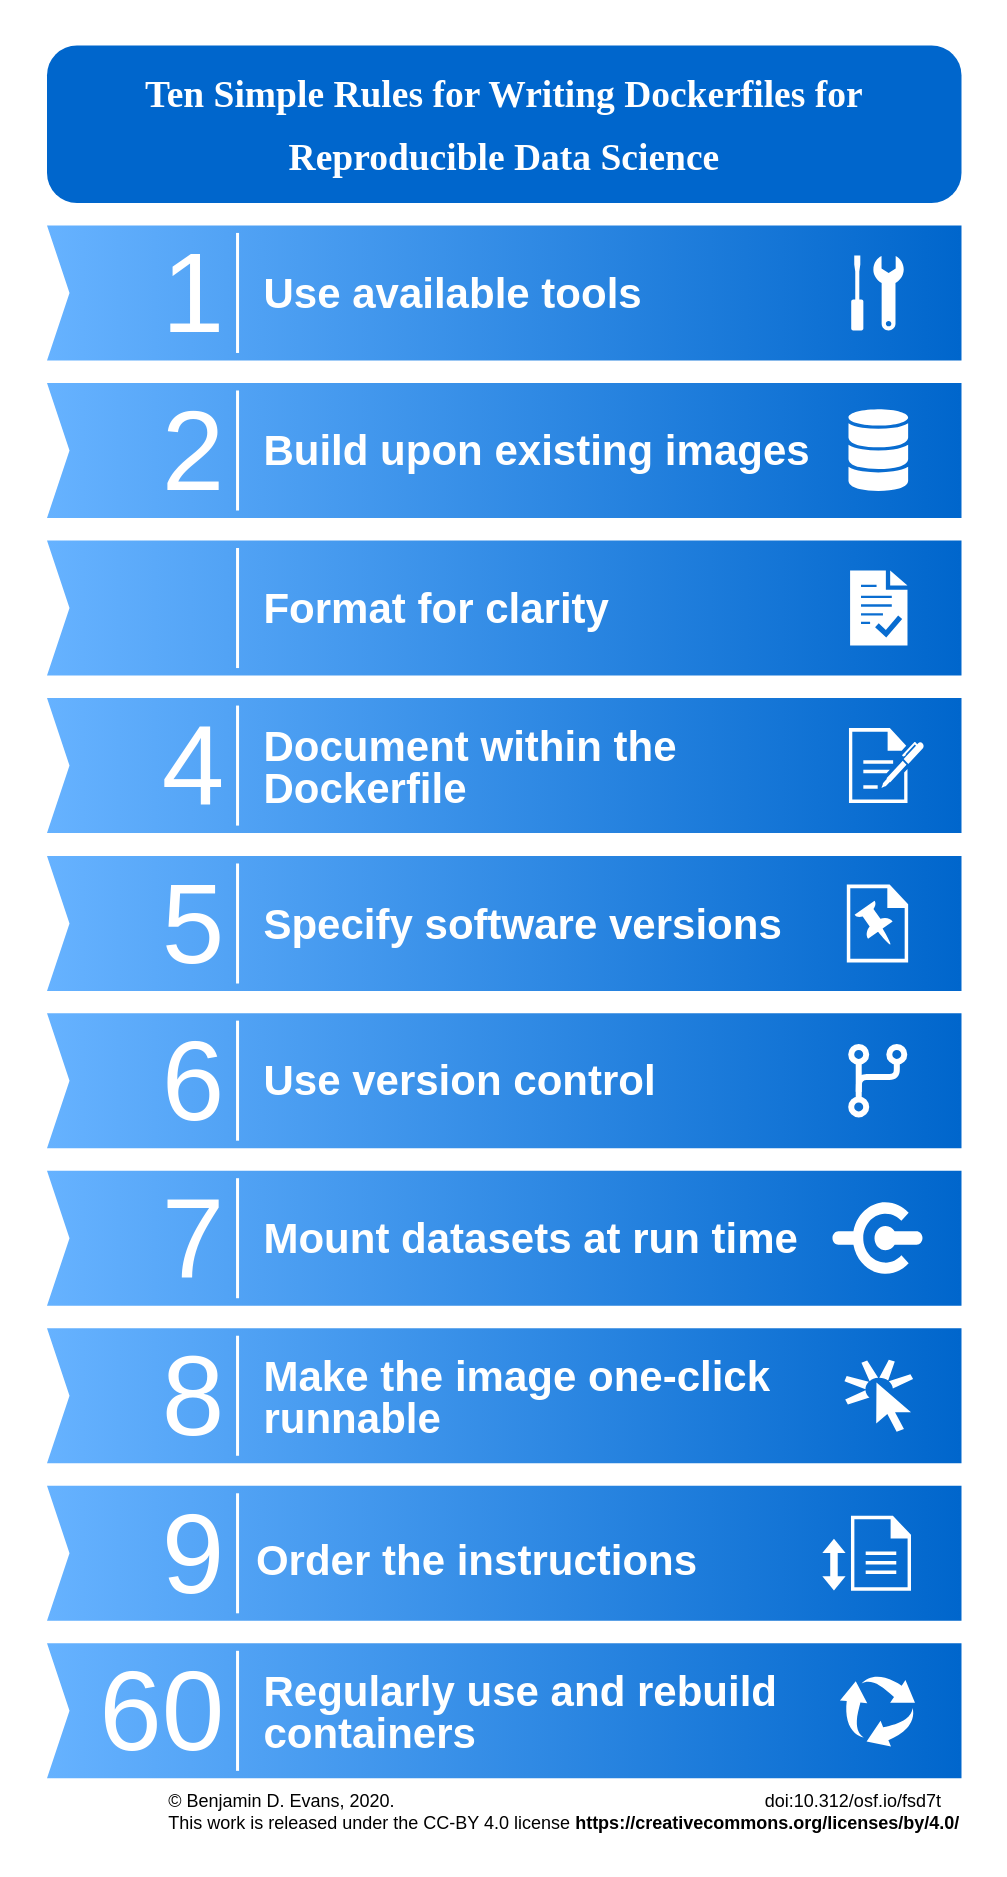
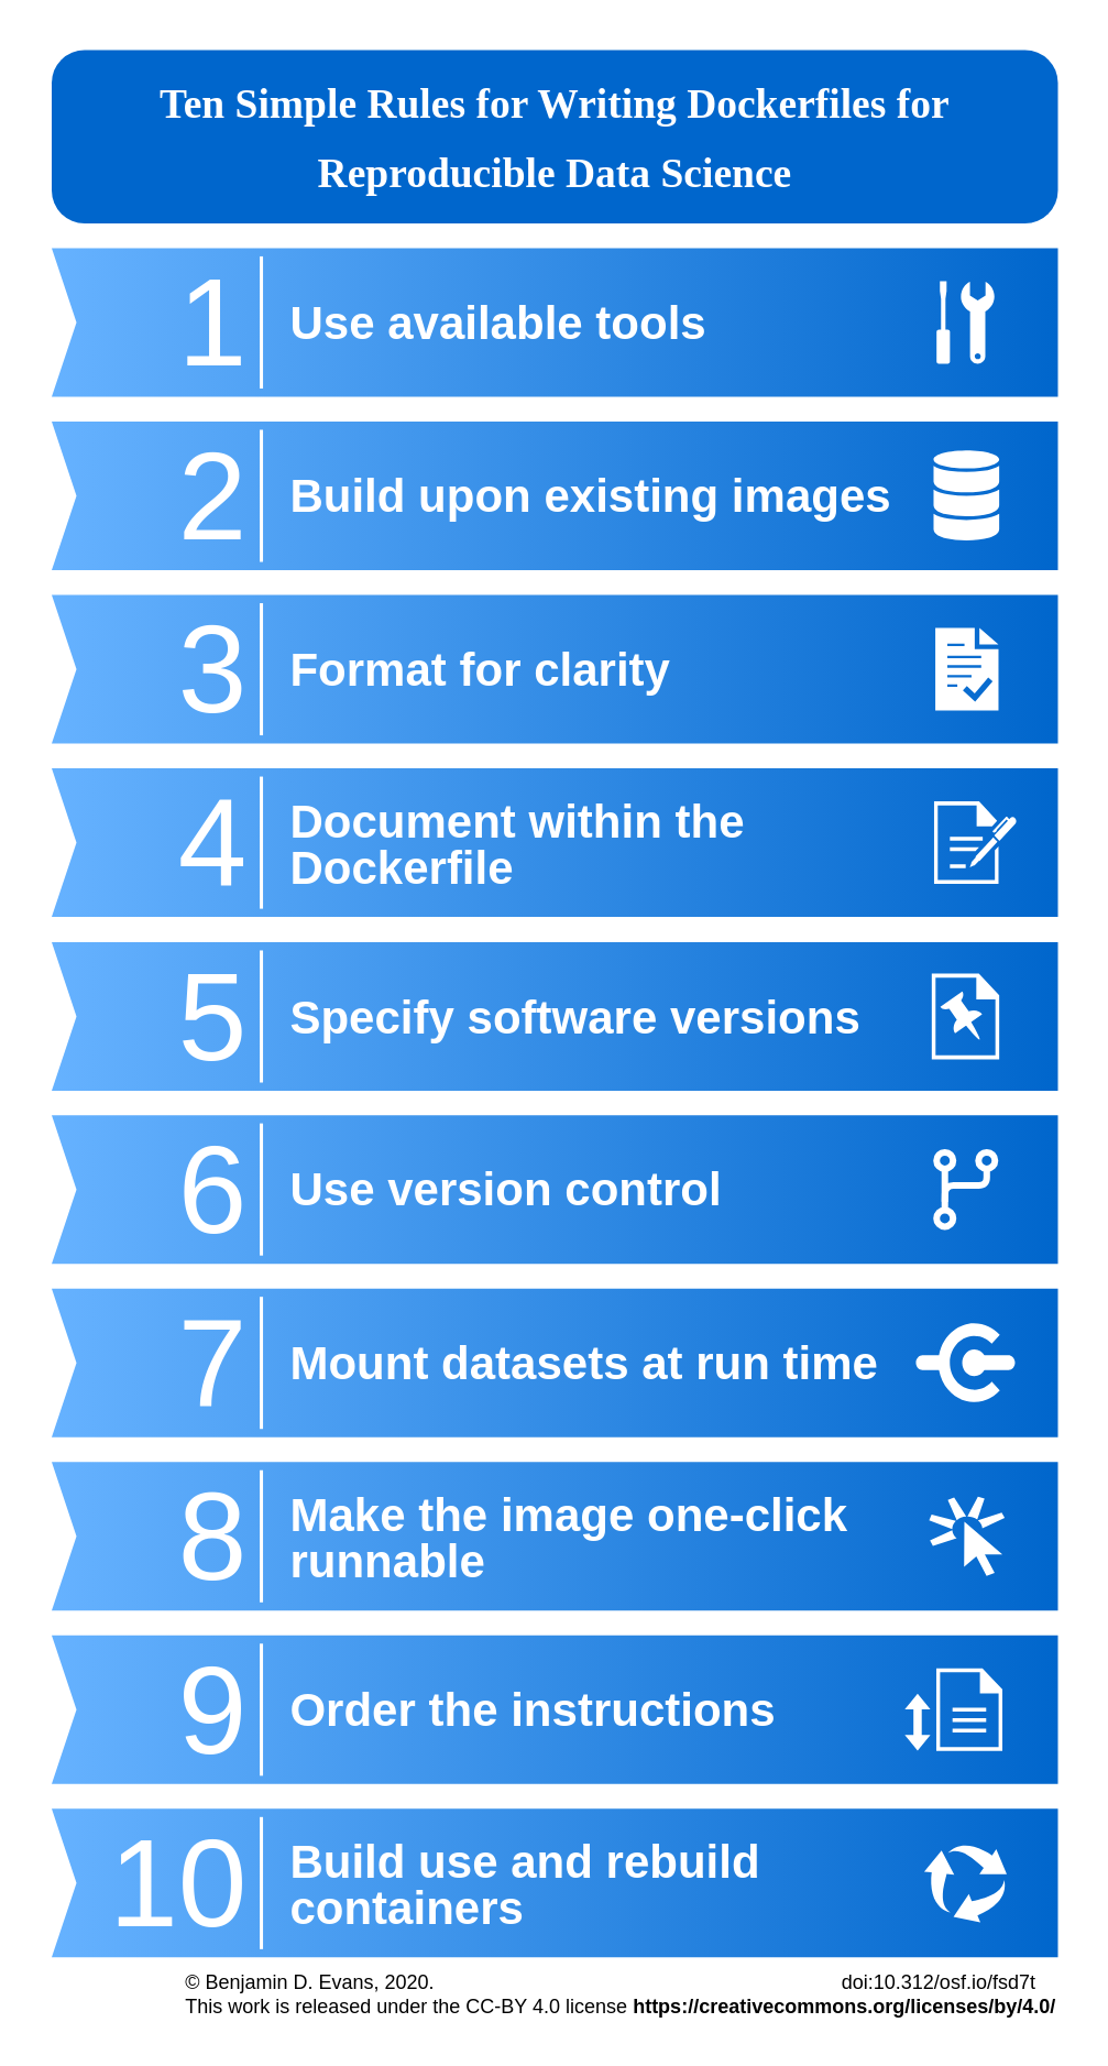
+ <mxCell id="10" value="3" style="text;html=1;strokeColor=none;fillColor=none;align=right;verticalAlign=middle;whiteSpace=wrap;rounded=0;shadow=0;dashed=0;fontFamily=Helvetica;fontSize=150;fontColor=#FFFFFF;" parent="1" vertex="1"><mxGeometry x="101" y="720" width="200" height="180" as="geometry" /></mxCell>
- <mxCell id="39" value="&lt;h1&gt;&lt;font style=&quot;line-height: 100% ; font-size: 56px&quot;&gt;Order the instructions&lt;/font&gt;&lt;/h1&gt;" style="text;html=1;strokeColor=none;fillColor=none;spacing=0;spacingTop=0;whiteSpace=wrap;overflow=hidden;rounded=0;shadow=0;dashed=0;fontFamily=Helvetica;fontSize=12;fontColor=#FFFFFF;align=left;verticalAlign=middle;" parent="1" vertex="1"><mxGeometry x="341" y="2010" width="730" height="140" as="geometry" /></mxCell>
+ <mxCell id="39" value="&lt;h1&gt;&lt;font style=&quot;line-height: 100% ; font-size: 56px&quot;&gt;Order the instructions&lt;/font&gt;&lt;/h1&gt;" style="text;html=1;strokeColor=none;fillColor=none;spacing=0;spacingTop=0;whiteSpace=wrap;overflow=hidden;rounded=0;shadow=0;dashed=0;fontFamily=Helvetica;fontSize=12;fontColor=#FFFFFF;align=left;verticalAlign=middle;" parent="1" vertex="1"><mxGeometry x="351" y="2000" width="730" height="140" as="geometry" /></mxCell>
- <mxCell id="41" value="60" style="text;html=1;strokeColor=none;fillColor=none;align=right;verticalAlign=middle;whiteSpace=wrap;rounded=0;shadow=0;dashed=0;fontFamily=Helvetica;fontSize=150;fontColor=#FFFFFF;" parent="1" vertex="1"><mxGeometry x="101" y="2190" width="200" height="180" as="geometry" /></mxCell>
+ <mxCell id="41" value="10" style="text;html=1;strokeColor=none;fillColor=none;align=right;verticalAlign=middle;whiteSpace=wrap;rounded=0;shadow=0;dashed=0;fontFamily=Helvetica;fontSize=150;fontColor=#FFFFFF;" parent="1" vertex="1"><mxGeometry x="101" y="2190" width="200" height="180" as="geometry" /></mxCell>
- <mxCell id="43" value="&lt;h1&gt;&lt;font style=&quot;line-height: 100% ; font-size: 56px&quot;&gt;Regularly use and rebuild containers&lt;/font&gt;&lt;/h1&gt;" style="text;html=1;strokeColor=none;fillColor=none;spacing=0;spacingTop=0;whiteSpace=wrap;overflow=hidden;rounded=0;shadow=0;dashed=0;fontFamily=Helvetica;fontSize=12;fontColor=#FFFFFF;align=left;verticalAlign=middle;" parent="1" vertex="1"><mxGeometry x="351" y="2210" width="730" height="140" as="geometry" /></mxCell>
+ <mxCell id="43" value="&lt;h1&gt;&lt;font style=&quot;line-height: 100% ; font-size: 56px&quot;&gt;Build use and rebuild containers&lt;/font&gt;&lt;/h1&gt;" style="text;html=1;strokeColor=none;fillColor=none;spacing=0;spacingTop=0;whiteSpace=wrap;overflow=hidden;rounded=0;shadow=0;dashed=0;fontFamily=Helvetica;fontSize=12;fontColor=#FFFFFF;align=left;verticalAlign=middle;" parent="1" vertex="1"><mxGeometry x="351" y="2210" width="730" height="140" as="geometry" /></mxCell>
